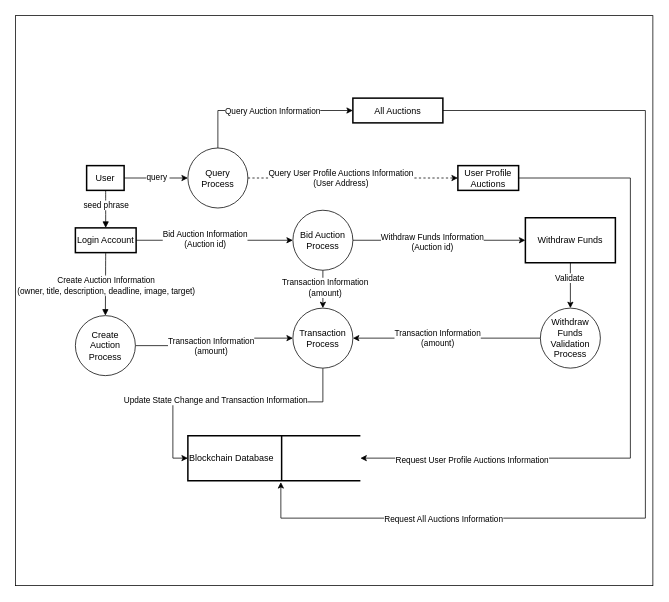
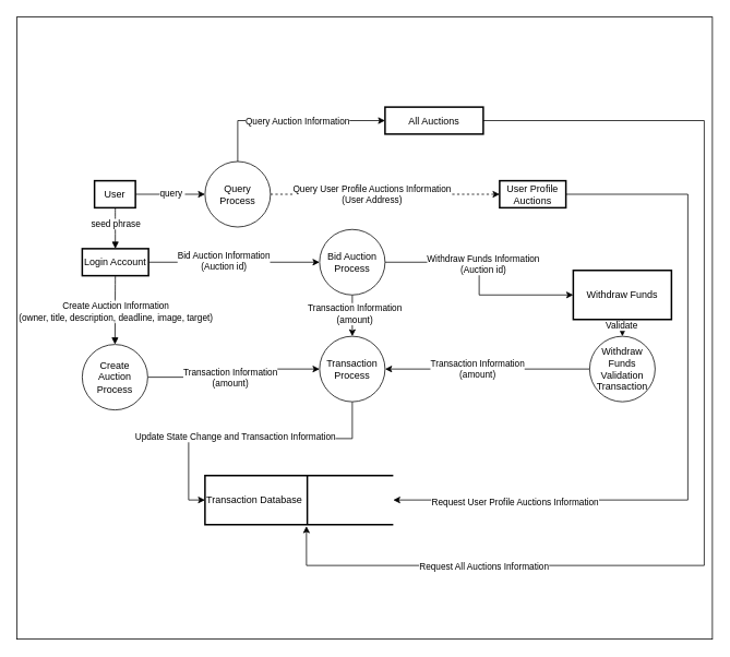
- <mxCell id="23" value="Withdraw Funds" style="whiteSpace=wrap;html=1;strokeWidth=2;" vertex="1" parent="1"><mxGeometry x="700" y="289.5" width="120" height="60" as="geometry" /></mxCell>
+ <mxCell id="23" value="Withdraw Funds" style="whiteSpace=wrap;html=1;strokeWidth=2;" vertex="1" parent="1"><mxGeometry x="700" y="329.5" width="120" height="60" as="geometry" /></mxCell>
- <mxCell id="29" value="Withdraw Funds Validation Process" style="ellipse;whiteSpace=wrap;html=1;aspect=fixed;" vertex="1" parent="1"><mxGeometry x="720" y="410" width="80" height="80" as="geometry" /></mxCell>
+ <mxCell id="29" value="Withdraw Funds Validation Transaction" style="ellipse;whiteSpace=wrap;html=1;aspect=fixed;" vertex="1" parent="1"><mxGeometry x="720" y="410" width="80" height="80" as="geometry" /></mxCell>
- <mxCell id="41" value="Blockchain Database" style="strokeWidth=2;html=1;shape=mxgraph.flowchart.annotation_1;align=left;pointerEvents=1;" vertex="1" parent="1"><mxGeometry x="250" y="580" width="230" height="60" as="geometry" /></mxCell>
+ <mxCell id="41" value="Transaction Database" style="strokeWidth=2;html=1;shape=mxgraph.flowchart.annotation_1;align=left;pointerEvents=1;" vertex="1" parent="1"><mxGeometry x="250" y="580" width="230" height="60" as="geometry" /></mxCell>
